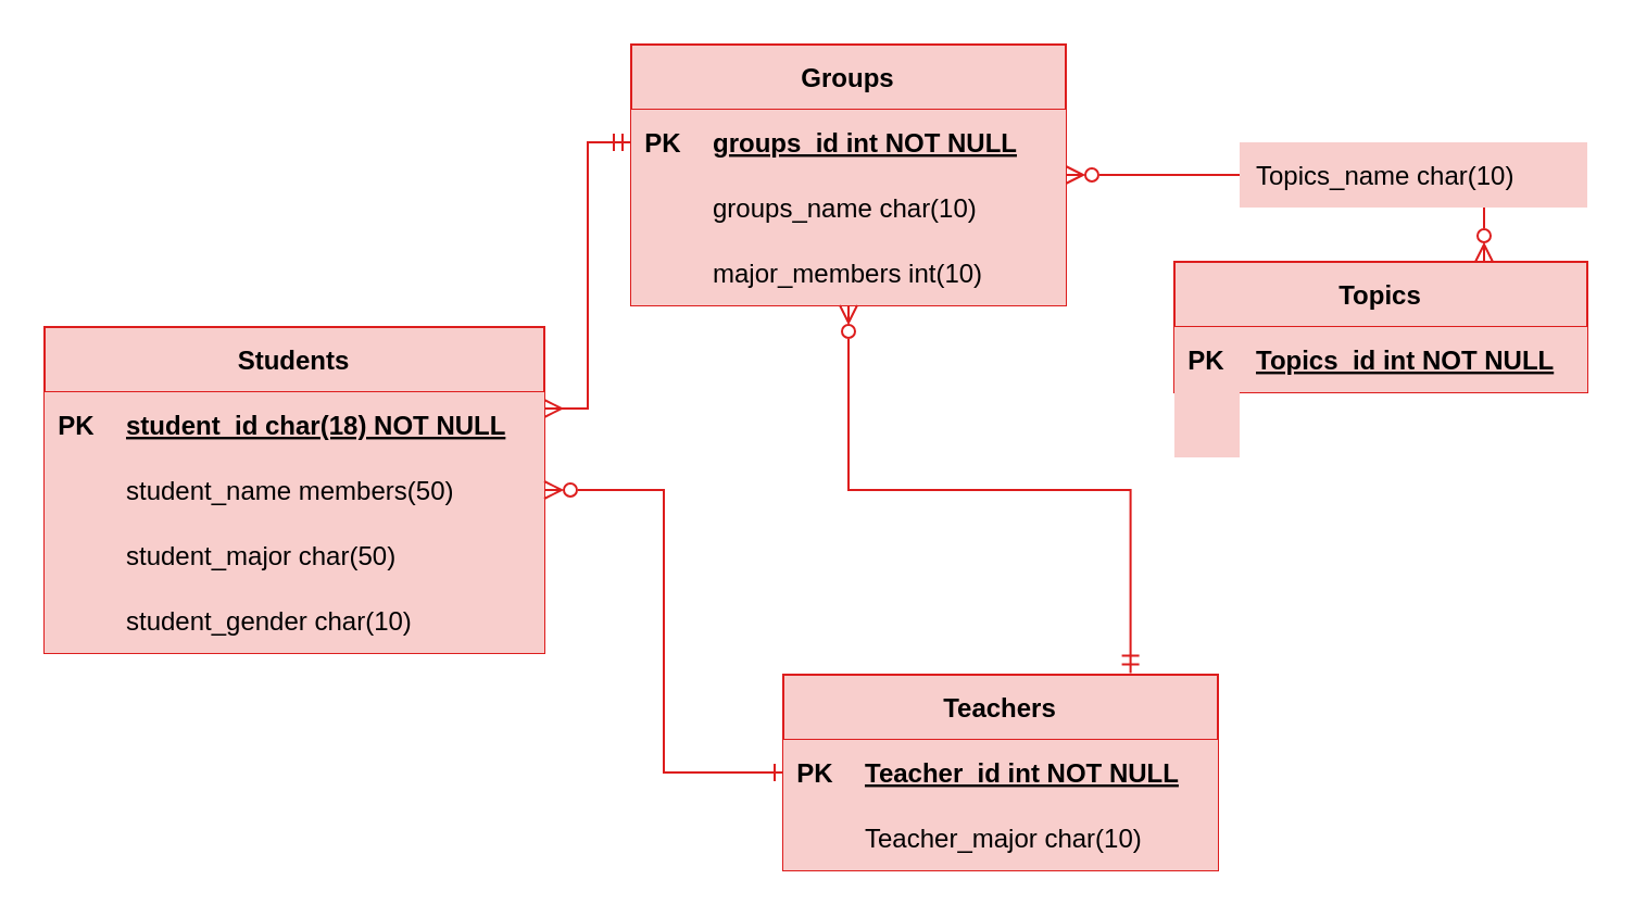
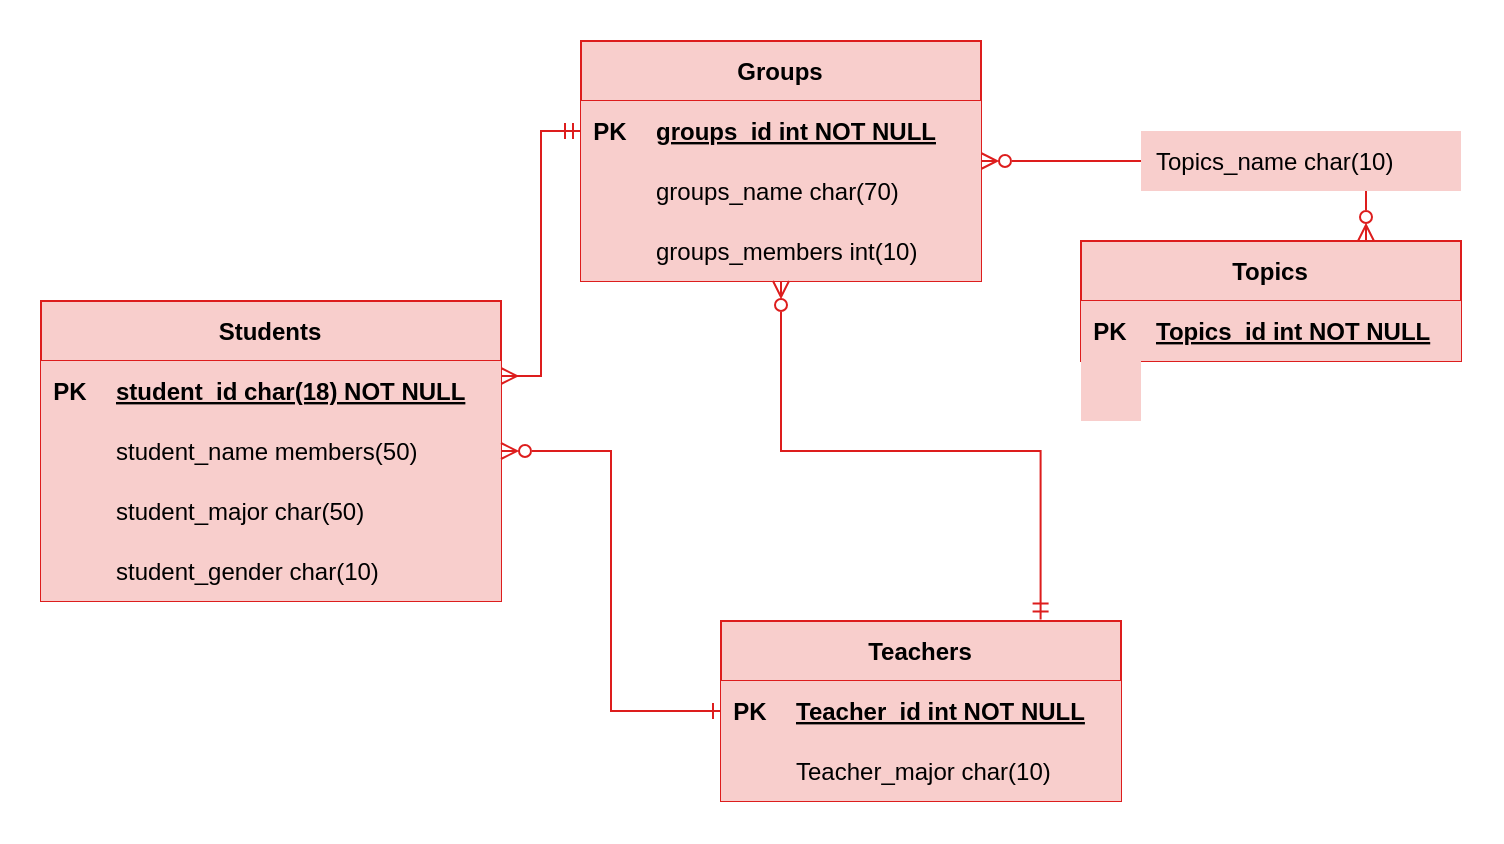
- <mxCell id="23" value="groups_name char(10)" style="shape=partialRectangle;overflow=hidden;connectable=0;align=left;top=0;left=0;bottom=0;right=0;spacingLeft=6;swimlaneFillColor=none;fillColor=#f8cecc;strokeColor=#dd1d1d;" vertex="1" parent="21"><mxGeometry x="30" width="170" height="30" as="geometry"><mxRectangle width="170" height="30" as="alternateBounds" /></mxGeometry></mxCell>
+ <mxCell id="23" value="groups_name char(70)" style="shape=partialRectangle;overflow=hidden;connectable=0;align=left;top=0;left=0;bottom=0;right=0;spacingLeft=6;swimlaneFillColor=none;fillColor=#f8cecc;strokeColor=#dd1d1d;" vertex="1" parent="21"><mxGeometry x="30" width="170" height="30" as="geometry"><mxRectangle width="170" height="30" as="alternateBounds" /></mxGeometry></mxCell>
- <mxCell id="26" value="major_members int(10)" style="shape=partialRectangle;overflow=hidden;connectable=0;align=left;top=0;left=0;bottom=0;right=0;spacingLeft=6;swimlaneFillColor=none;fillColor=#f8cecc;strokeColor=#dd1d1d;" vertex="1" parent="24"><mxGeometry x="30" width="170" height="30" as="geometry"><mxRectangle width="170" height="30" as="alternateBounds" /></mxGeometry></mxCell>
+ <mxCell id="26" value="groups_members int(10)" style="shape=partialRectangle;overflow=hidden;connectable=0;align=left;top=0;left=0;bottom=0;right=0;spacingLeft=6;swimlaneFillColor=none;fillColor=#f8cecc;strokeColor=#dd1d1d;" vertex="1" parent="24"><mxGeometry x="30" width="170" height="30" as="geometry"><mxRectangle width="170" height="30" as="alternateBounds" /></mxGeometry></mxCell>
